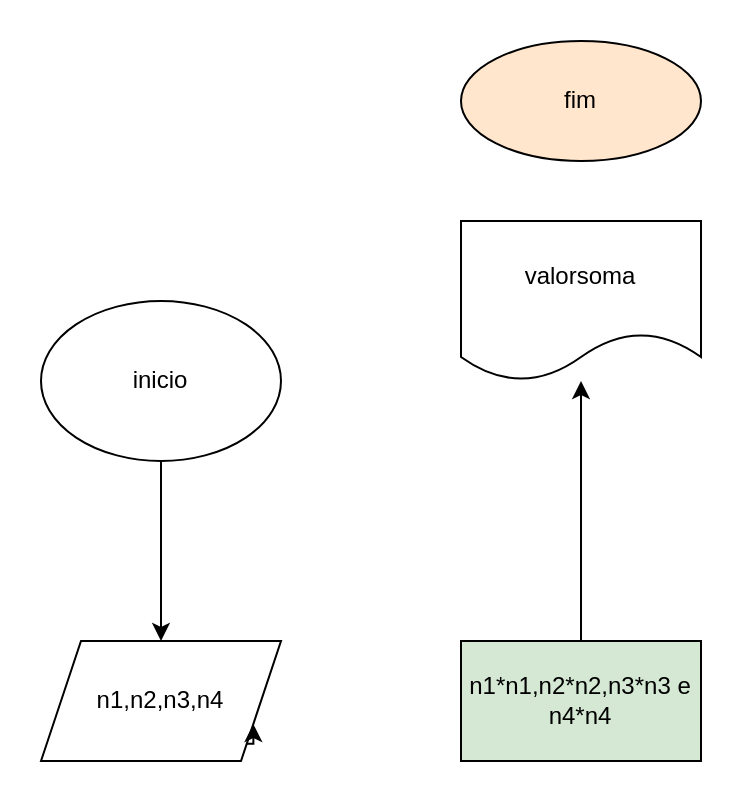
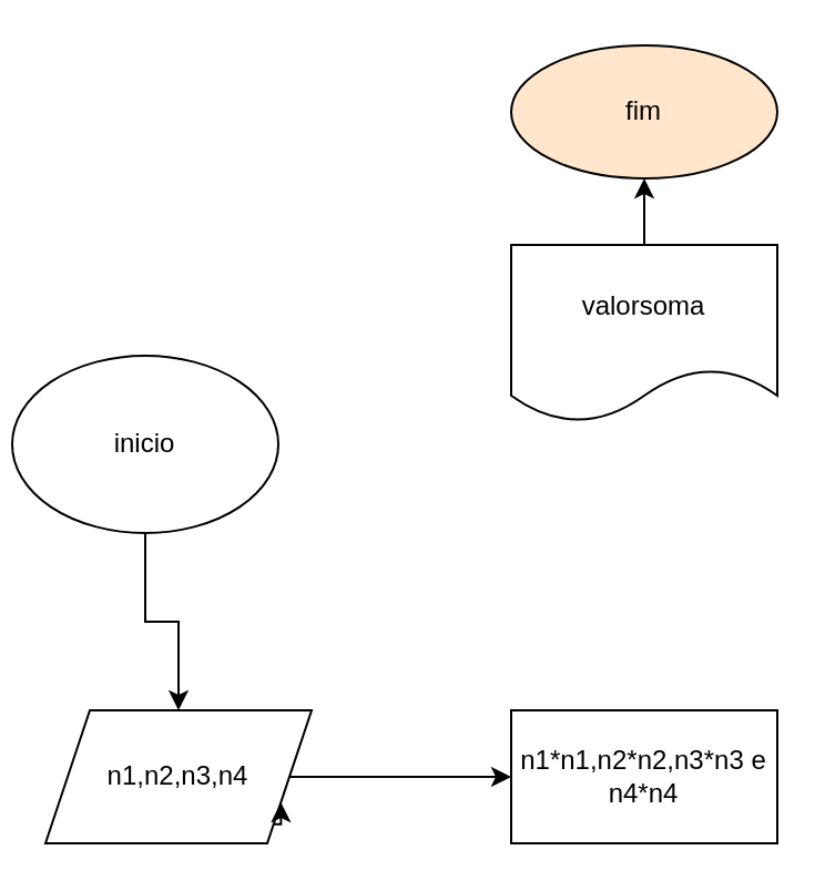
+ <mxCell id="8" value="" style="edgeStyle=orthogonalEdgeStyle;rounded=0;orthogonalLoop=1;jettySize=auto;html=1;" edge="1" parent="1" source="9" target="10"><mxGeometry relative="1" as="geometry" /></mxCell>
- <mxCell id="3" value="inicio" style="ellipse;whiteSpace=wrap;html=1;" vertex="1" parent="1"><mxGeometry x="20" y="150" width="120" height="80" as="geometry" /></mxCell>
+ <mxCell id="3" value="inicio" style="ellipse;whiteSpace=wrap;html=1;" vertex="1" parent="1"><mxGeometry x="5" y="160" width="120" height="80" as="geometry" /></mxCell>
- <mxCell id="6" value="" style="edgeStyle=orthogonalEdgeStyle;rounded=0;orthogonalLoop=1;jettySize=auto;html=1;" edge="1" parent="1" source="7" target="9"><mxGeometry relative="1" as="geometry" /></mxCell>
+ <mxCell id="4" value="" style="edgeStyle=orthogonalEdgeStyle;rounded=0;orthogonalLoop=1;jettySize=auto;html=1;" edge="1" parent="1" source="5" target="7"><mxGeometry relative="1" as="geometry" /></mxCell>
- <mxCell id="7" value="n1*n1,n2*n2,n3*n3 e n4*n4" style="whiteSpace=wrap;html=1;fillColor=#d5e8d4;" vertex="1" parent="1"><mxGeometry x="230" y="320" width="120" height="60" as="geometry" /></mxCell>
+ <mxCell id="7" value="n1*n1,n2*n2,n3*n3 e n4*n4" style="whiteSpace=wrap;html=1;" vertex="1" parent="1"><mxGeometry x="230" y="320" width="120" height="60" as="geometry" /></mxCell>
